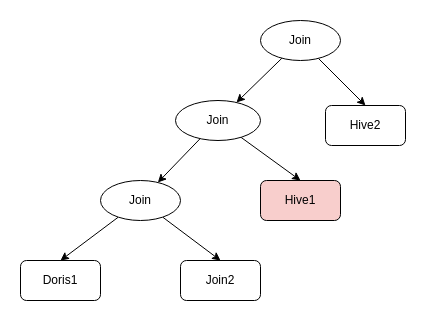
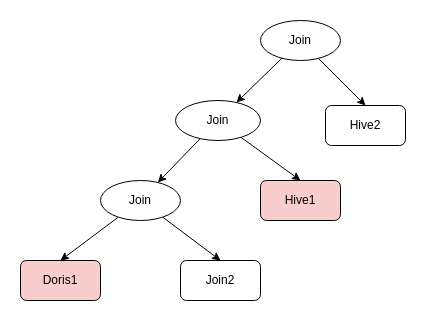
- <mxCell id="11" value="Doris1" style="rounded=1;whiteSpace=wrap;html=1;" vertex="1" parent="1"><mxGeometry x="20" y="260" width="80" height="40" as="geometry" /></mxCell>
+ <mxCell id="11" value="Doris1" style="rounded=1;whiteSpace=wrap;html=1;fillColor=#f8cecc;" vertex="1" parent="1"><mxGeometry x="20" y="260" width="80" height="40" as="geometry" /></mxCell>
